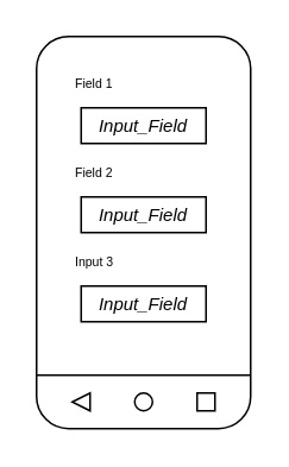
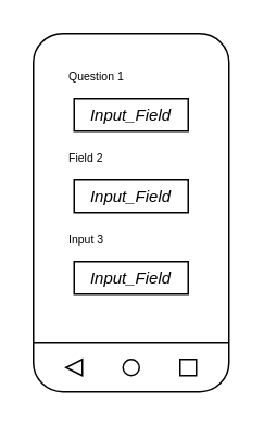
- <mxCell id="8" value="&lt;font style=&quot;font-size: 7px;&quot;&gt;Field 1&lt;/font&gt;" style="text;html=1;strokeColor=none;fillColor=none;align=left;verticalAlign=middle;whiteSpace=wrap;rounded=0;" parent="1" vertex="1"><mxGeometry x="40" y="40" width="60" height="10" as="geometry" /></mxCell>
+ <mxCell id="8" value="&lt;font style=&quot;font-size: 7px;&quot;&gt;Question 1&lt;/font&gt;" style="text;html=1;strokeColor=none;fillColor=none;align=left;verticalAlign=middle;whiteSpace=wrap;rounded=0;" parent="1" vertex="1"><mxGeometry x="40" y="40" width="60" height="10" as="geometry" /></mxCell>
